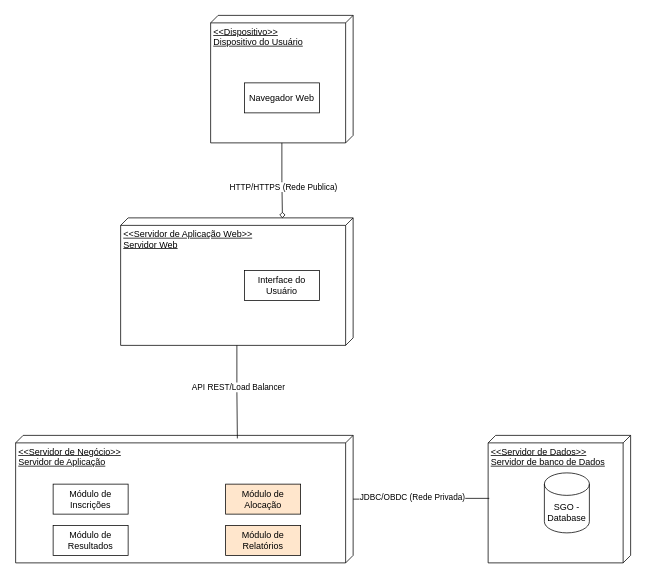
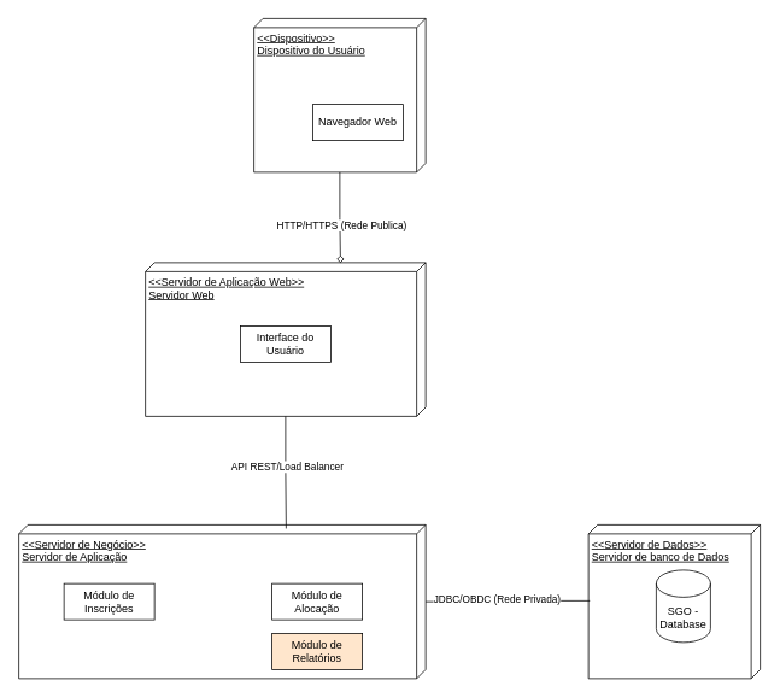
- <mxCell id="6" value="Navegador Web" style="whiteSpace=wrap;html=1;align=center;" vertex="1" parent="1"><mxGeometry x="325" y="110" width="100" height="40" as="geometry" /></mxCell>
+ <mxCell id="6" value="Navegador Web" style="whiteSpace=wrap;html=1;align=center;" vertex="1" parent="1"><mxGeometry x="345" y="115" width="100" height="40" as="geometry" /></mxCell>
- <mxCell id="7" value="Interface do Usuário" style="whiteSpace=wrap;html=1;align=center;" vertex="1" parent="1"><mxGeometry x="325" y="360" width="100" height="40" as="geometry" /></mxCell>
+ <mxCell id="7" value="Interface do Usuário" style="whiteSpace=wrap;html=1;align=center;" vertex="1" parent="1"><mxGeometry x="265" y="360" width="100" height="40" as="geometry" /></mxCell>
- <mxCell id="10" value="Módulo de Alocação" style="whiteSpace=wrap;html=1;align=center;fillColor=#ffe6cc;" vertex="1" parent="1"><mxGeometry x="300" y="645" width="100" height="40" as="geometry" /></mxCell>
+ <mxCell id="10" value="Módulo de Alocação" style="whiteSpace=wrap;html=1;align=center;" vertex="1" parent="1"><mxGeometry x="300" y="645" width="100" height="40" as="geometry" /></mxCell>
- <mxCell id="9" value="Módulo de Resultados" style="whiteSpace=wrap;html=1;align=center;" vertex="1" parent="1"><mxGeometry x="70" y="700" width="100" height="40" as="geometry" /></mxCell>
